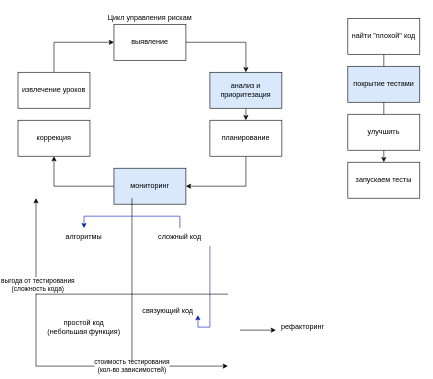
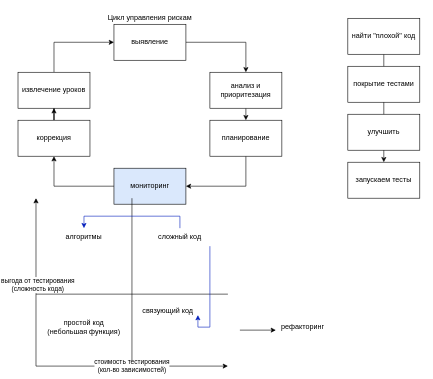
- <mxCell id="30" value="покрытие тестами" style="rounded=0;whiteSpace=wrap;html=1;fillColor=#dae8fc;" vertex="1" parent="1"><mxGeometry x="570" y="110" width="120" height="60" as="geometry" /></mxCell>
+ <mxCell id="30" value="покрытие тестами" style="rounded=0;whiteSpace=wrap;html=1;" vertex="1" parent="1"><mxGeometry x="570" y="110" width="120" height="60" as="geometry" /></mxCell>
- <mxCell id="6" value="анализ и приоритезация" style="rounded=0;whiteSpace=wrap;html=1;fillColor=#dae8fc;" vertex="1" parent="1"><mxGeometry x="340" y="120" width="120" height="60" as="geometry" /></mxCell>
+ <mxCell id="6" value="анализ и приоритезация" style="rounded=0;whiteSpace=wrap;html=1;" vertex="1" parent="1"><mxGeometry x="340" y="120" width="120" height="60" as="geometry" /></mxCell>
+ <mxCell id="13" style="edgeStyle=orthogonalEdgeStyle;rounded=0;orthogonalLoop=1;jettySize=auto;html=1;exitX=0.5;exitY=0;exitDx=0;exitDy=0;" edge="1" parent="1" source="14" target="12"><mxGeometry relative="1" as="geometry" /></mxCell>
